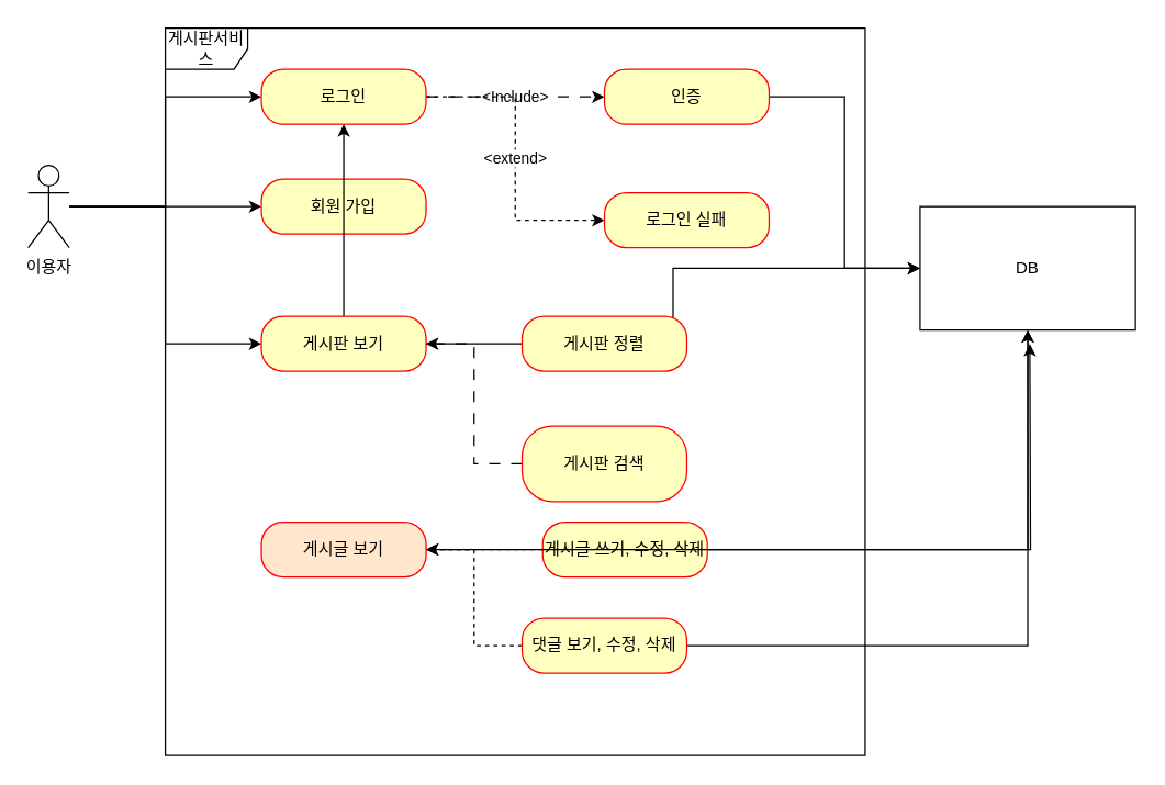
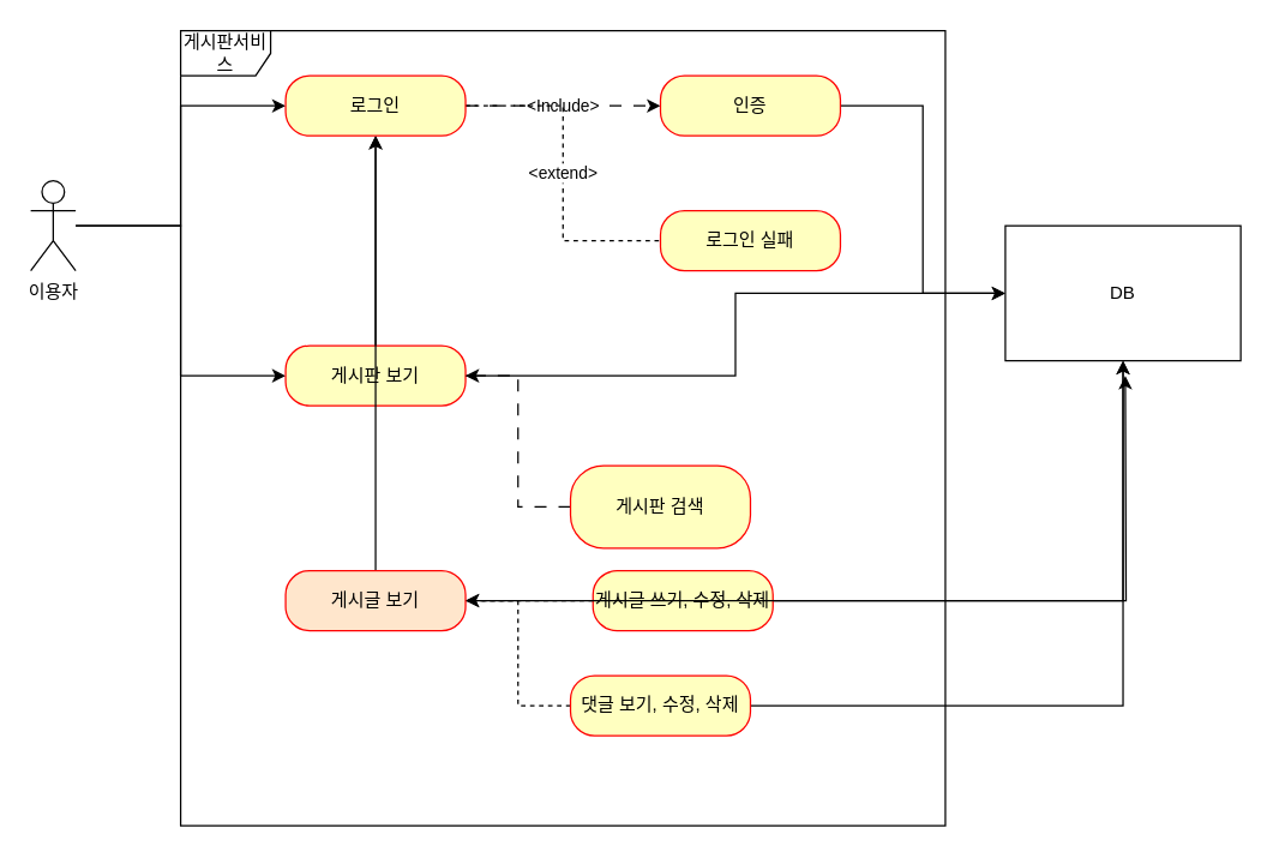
- <mxCell id="2" value="" style="rounded=0;orthogonalLoop=1;jettySize=auto;html=1;" edge="1" parent="1" source="5" target="7"><mxGeometry relative="1" as="geometry" /></mxCell>
- <mxCell id="7" value="회원 가입" style="rounded=1;whiteSpace=wrap;html=1;arcSize=40;fontColor=#000000;fillColor=#ffffc0;strokeColor=#ff0000;" vertex="1" parent="1"><mxGeometry x="190" y="130" width="120" height="40" as="geometry" /></mxCell>
- <mxCell id="12" value="&amp;lt;extend&amp;gt;" style="edgeStyle=orthogonalEdgeStyle;rounded=0;orthogonalLoop=1;jettySize=auto;html=1;entryX=0;entryY=0.5;entryDx=0;entryDy=0;dashed=1;" edge="1" parent="1" source="13" target="16"><mxGeometry relative="1" as="geometry" /></mxCell>
+ <mxCell id="12" value="&amp;lt;extend&amp;gt;" style="edgeStyle=orthogonalEdgeStyle;rounded=0;orthogonalLoop=1;jettySize=auto;html=1;entryX=0;entryY=0.5;entryDx=0;entryDy=0;dashed=1;endArrow=none;" edge="1" parent="1" source="13" target="16"><mxGeometry relative="1" as="geometry" /></mxCell>
- <mxCell id="17" value="게시판 정렬" style="rounded=1;whiteSpace=wrap;html=1;arcSize=40;fontColor=#000000;fillColor=#ffffc0;strokeColor=#ff0000;" vertex="1" parent="1"><mxGeometry x="380" y="230" width="120" height="40" as="geometry" /></mxCell>
+ <mxCell id="26" style="edgeStyle=orthogonalEdgeStyle;rounded=0;orthogonalLoop=1;jettySize=auto;html=1;entryX=0.5;entryY=1;entryDx=0;entryDy=0;" edge="1" parent="1" source="28" target="13"><mxGeometry relative="1" as="geometry" /></mxCell>
